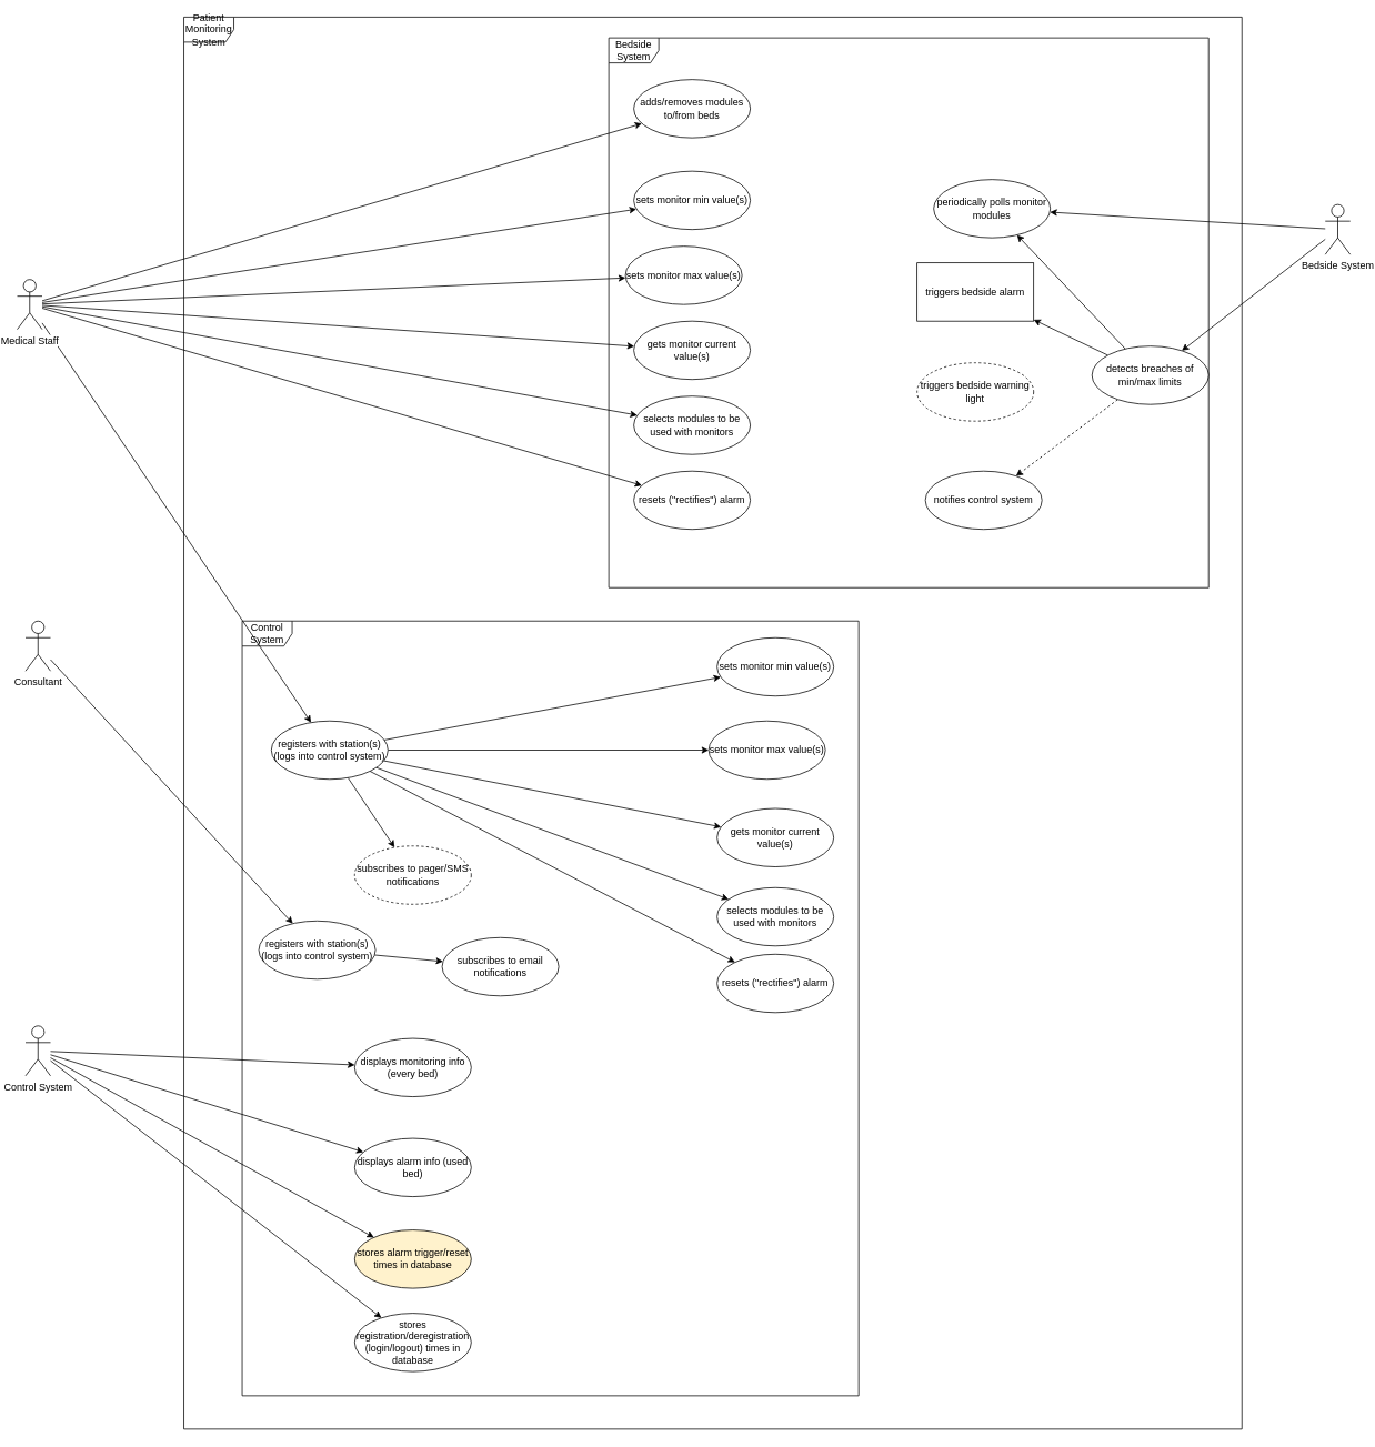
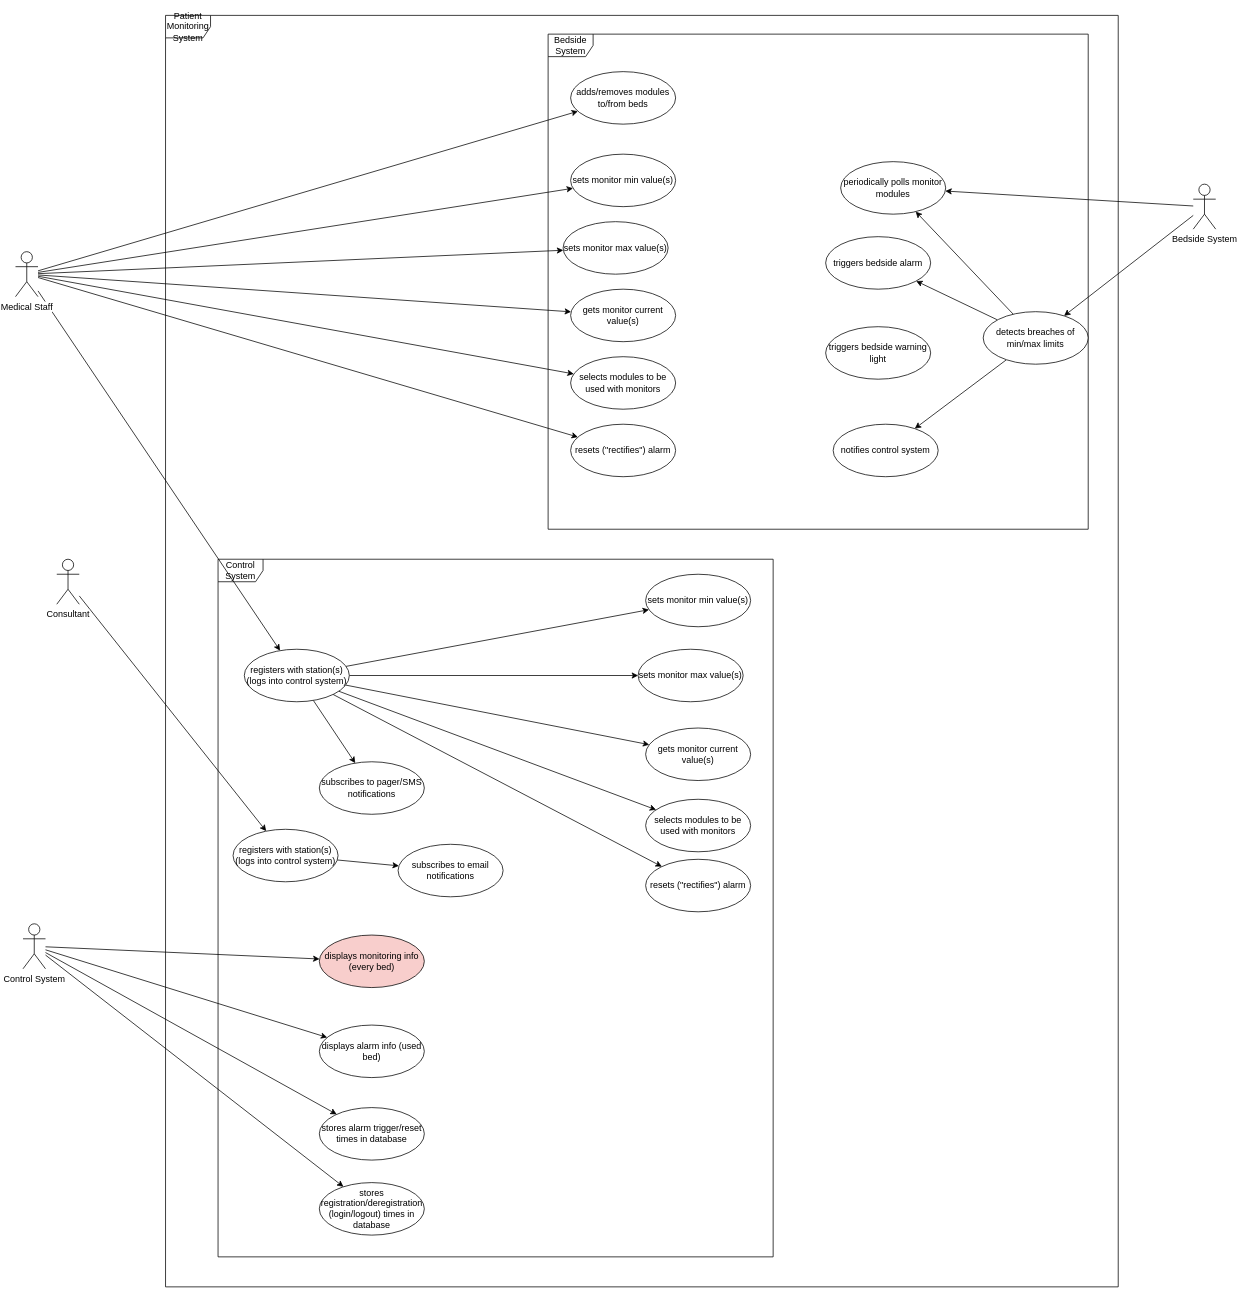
- <mxCell id="28" value="triggers bedside alarm" style="whiteSpace=wrap;html=1;rounded=0;" parent="1" vertex="1"><mxGeometry x="1100" y="315" width="140" height="70" as="geometry" /></mxCell>
+ <mxCell id="28" value="triggers bedside alarm" style="ellipse;whiteSpace=wrap;html=1;" parent="1" vertex="1"><mxGeometry x="1100" y="315" width="140" height="70" as="geometry" /></mxCell>
- <mxCell id="31" value="triggers bedside warning light" style="ellipse;whiteSpace=wrap;html=1;dashed=1;" parent="1" vertex="1"><mxGeometry x="1100" y="435" width="140" height="70" as="geometry" /></mxCell>
+ <mxCell id="31" value="triggers bedside warning light" style="ellipse;whiteSpace=wrap;html=1;" parent="1" vertex="1"><mxGeometry x="1100" y="435" width="140" height="70" as="geometry" /></mxCell>
- <mxCell id="25" style="edgeStyle=none;rounded=0;orthogonalLoop=1;jettySize=auto;html=1;dashed=1;" parent="1" source="27" target="29" edge="1"><mxGeometry relative="1" as="geometry" /></mxCell>
+ <mxCell id="25" style="edgeStyle=none;rounded=0;orthogonalLoop=1;jettySize=auto;html=1;" parent="1" source="27" target="29" edge="1"><mxGeometry relative="1" as="geometry" /></mxCell>
- <mxCell id="44" value="Consultant" style="shape=umlActor;verticalLabelPosition=bottom;labelBackgroundColor=#ffffff;verticalAlign=top;html=1;" parent="1" vertex="1"><mxGeometry x="30" y="745" width="30" height="60" as="geometry" /></mxCell>
+ <mxCell id="44" value="Consultant" style="shape=umlActor;verticalLabelPosition=bottom;labelBackgroundColor=#ffffff;verticalAlign=top;html=1;" parent="1" vertex="1"><mxGeometry x="75" y="745" width="30" height="60" as="geometry" /></mxCell>
- <mxCell id="42" value="subscribes to pager/SMS notifications" style="ellipse;whiteSpace=wrap;html=1;dashed=1;" parent="1" vertex="1"><mxGeometry x="425" y="1015" width="140" height="70" as="geometry" /></mxCell>
+ <mxCell id="42" value="subscribes to pager/SMS notifications" style="ellipse;whiteSpace=wrap;html=1;" parent="1" vertex="1"><mxGeometry x="425" y="1015" width="140" height="70" as="geometry" /></mxCell>
- <mxCell id="30" value="displays monitoring info (every bed)" style="ellipse;whiteSpace=wrap;html=1;" parent="1" vertex="1"><mxGeometry x="425" y="1246" width="140" height="70" as="geometry" /></mxCell>
+ <mxCell id="30" value="displays monitoring info (every bed)" style="ellipse;whiteSpace=wrap;html=1;fillColor=#f8cecc;" parent="1" vertex="1"><mxGeometry x="425" y="1246" width="140" height="70" as="geometry" /></mxCell>
- <mxCell id="48" value="stores alarm trigger/reset times in database" style="ellipse;whiteSpace=wrap;html=1;fillColor=#fff2cc;" parent="1" vertex="1"><mxGeometry x="425" y="1476" width="140" height="70" as="geometry" /></mxCell>
+ <mxCell id="48" value="stores alarm trigger/reset times in database" style="ellipse;whiteSpace=wrap;html=1;" parent="1" vertex="1"><mxGeometry x="425" y="1476" width="140" height="70" as="geometry" /></mxCell>
